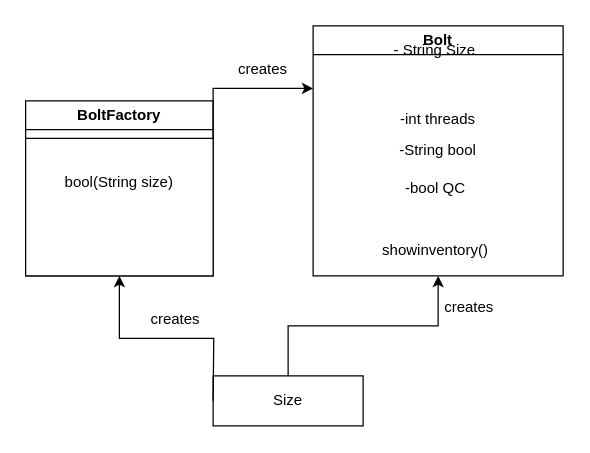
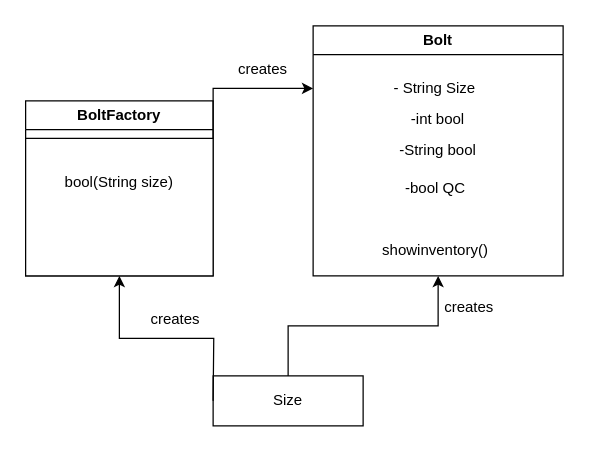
- <mxCell id="6" value="- String Size" style="text;html=1;strokeColor=none;fillColor=none;align=center;verticalAlign=middle;whiteSpace=wrap;rounded=0;" vertex="1" parent="5"><mxGeometry x="20" y="10" width="155" height="20" as="geometry" /></mxCell>
+ <mxCell id="6" value="- String Size" style="text;html=1;strokeColor=none;fillColor=none;align=center;verticalAlign=middle;whiteSpace=wrap;rounded=0;" vertex="1" parent="5"><mxGeometry x="20" y="40" width="155" height="20" as="geometry" /></mxCell>
- <mxCell id="7" value="-int threads" style="text;html=1;strokeColor=none;fillColor=none;align=center;verticalAlign=middle;whiteSpace=wrap;rounded=0;" vertex="1" parent="5"><mxGeometry x="50" y="60" width="100" height="30" as="geometry" /></mxCell>
+ <mxCell id="7" value="-int bool" style="text;html=1;strokeColor=none;fillColor=none;align=center;verticalAlign=middle;whiteSpace=wrap;rounded=0;" vertex="1" parent="5"><mxGeometry x="50" y="60" width="100" height="30" as="geometry" /></mxCell>
